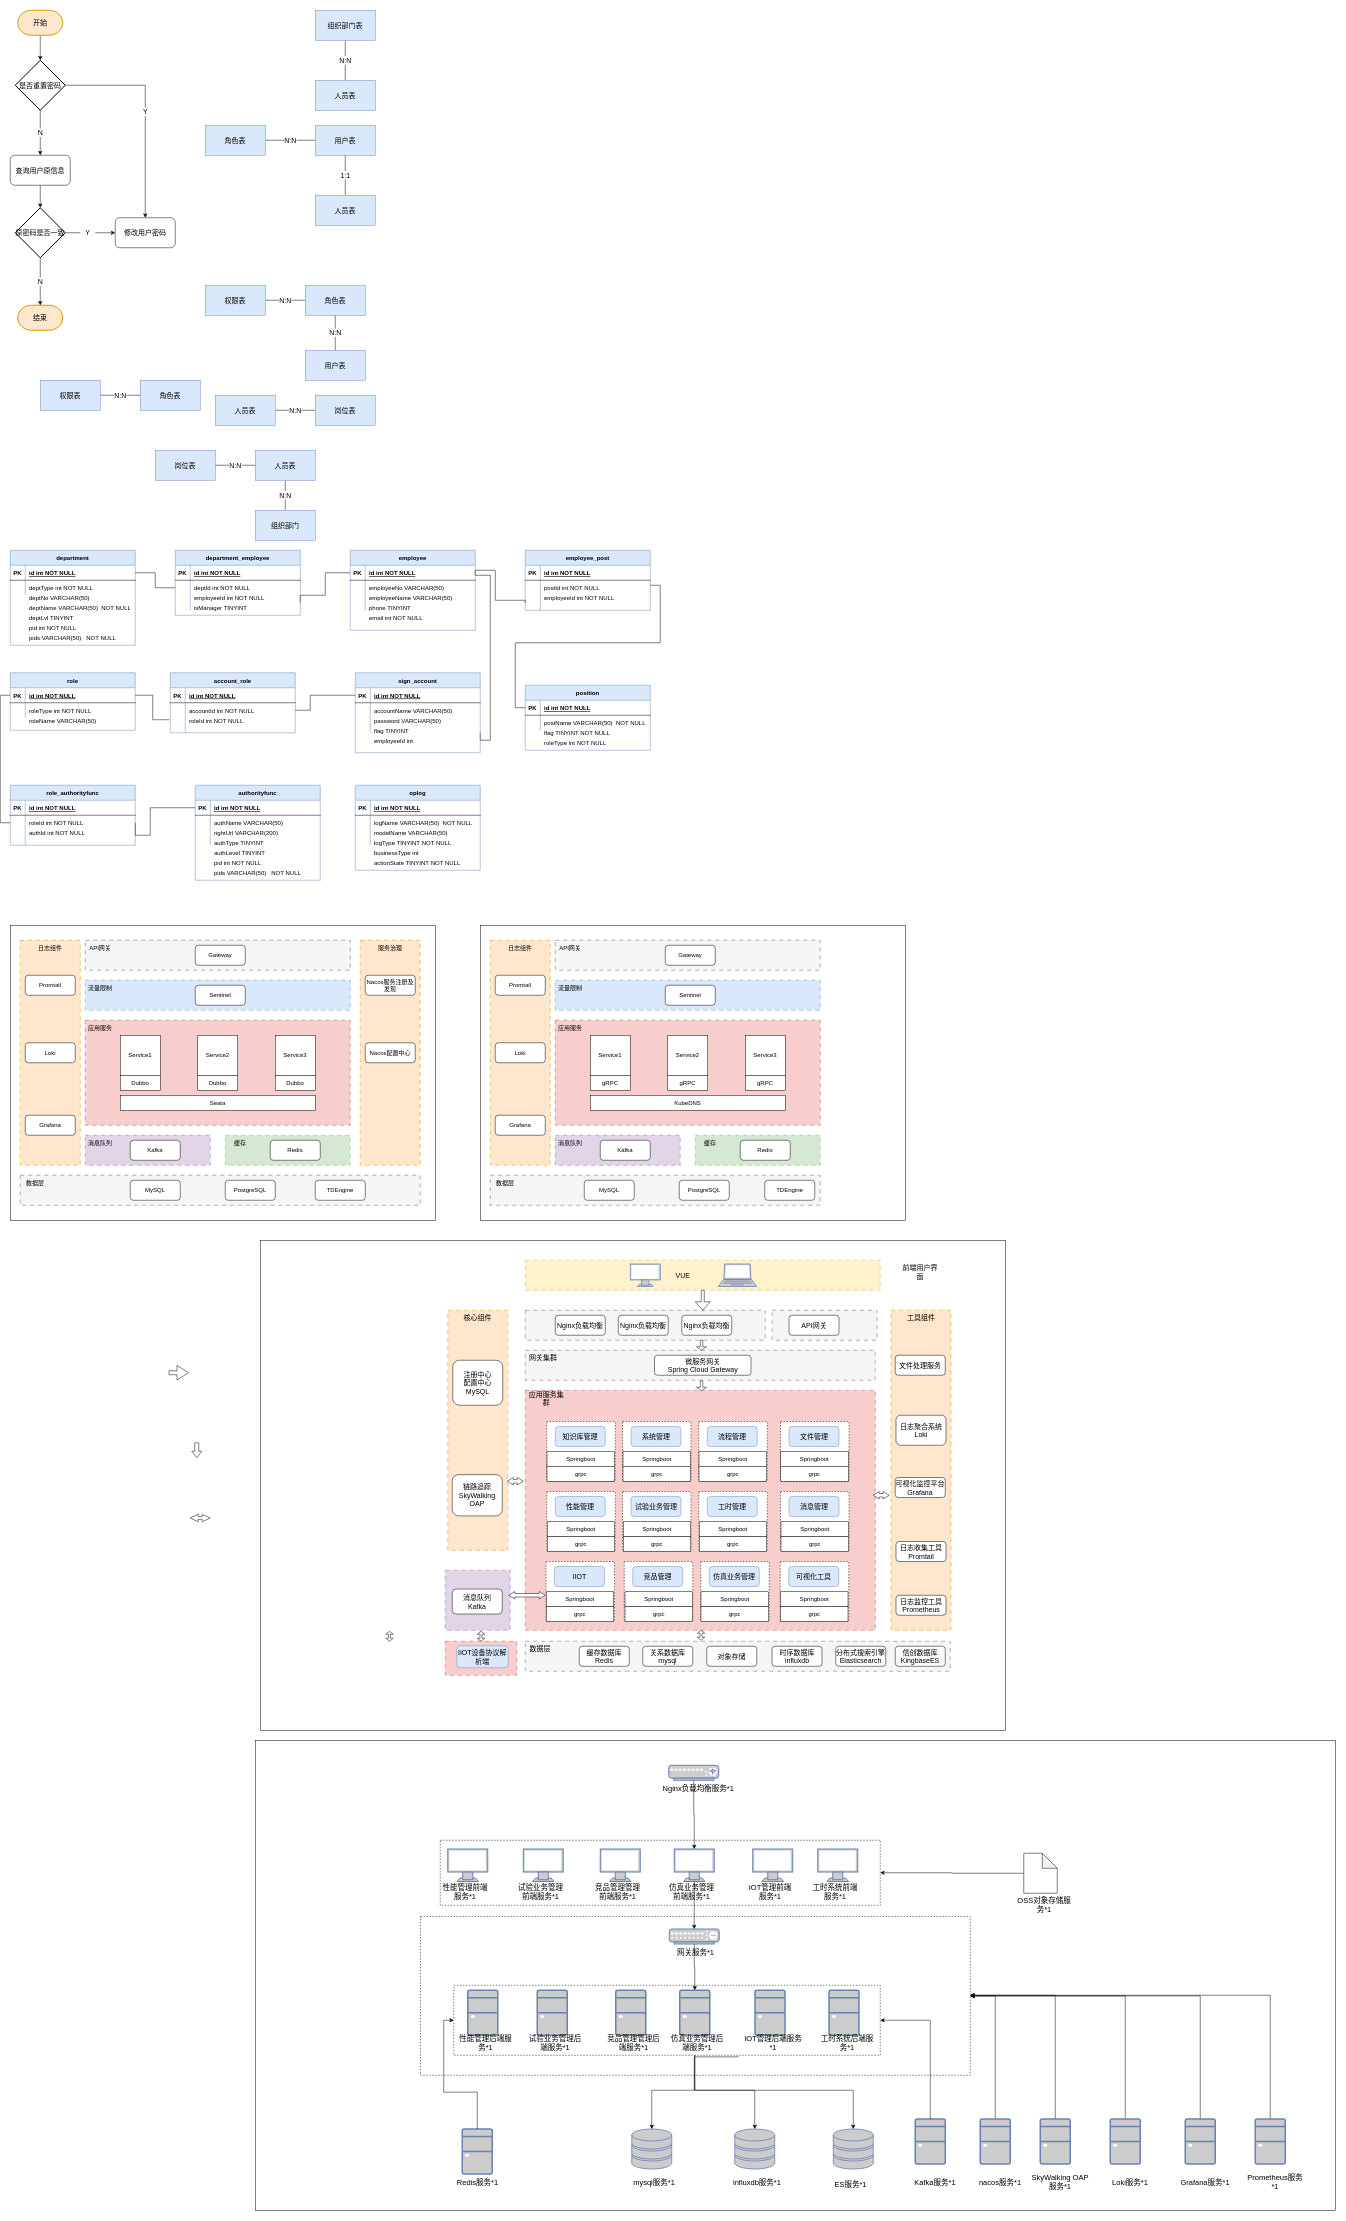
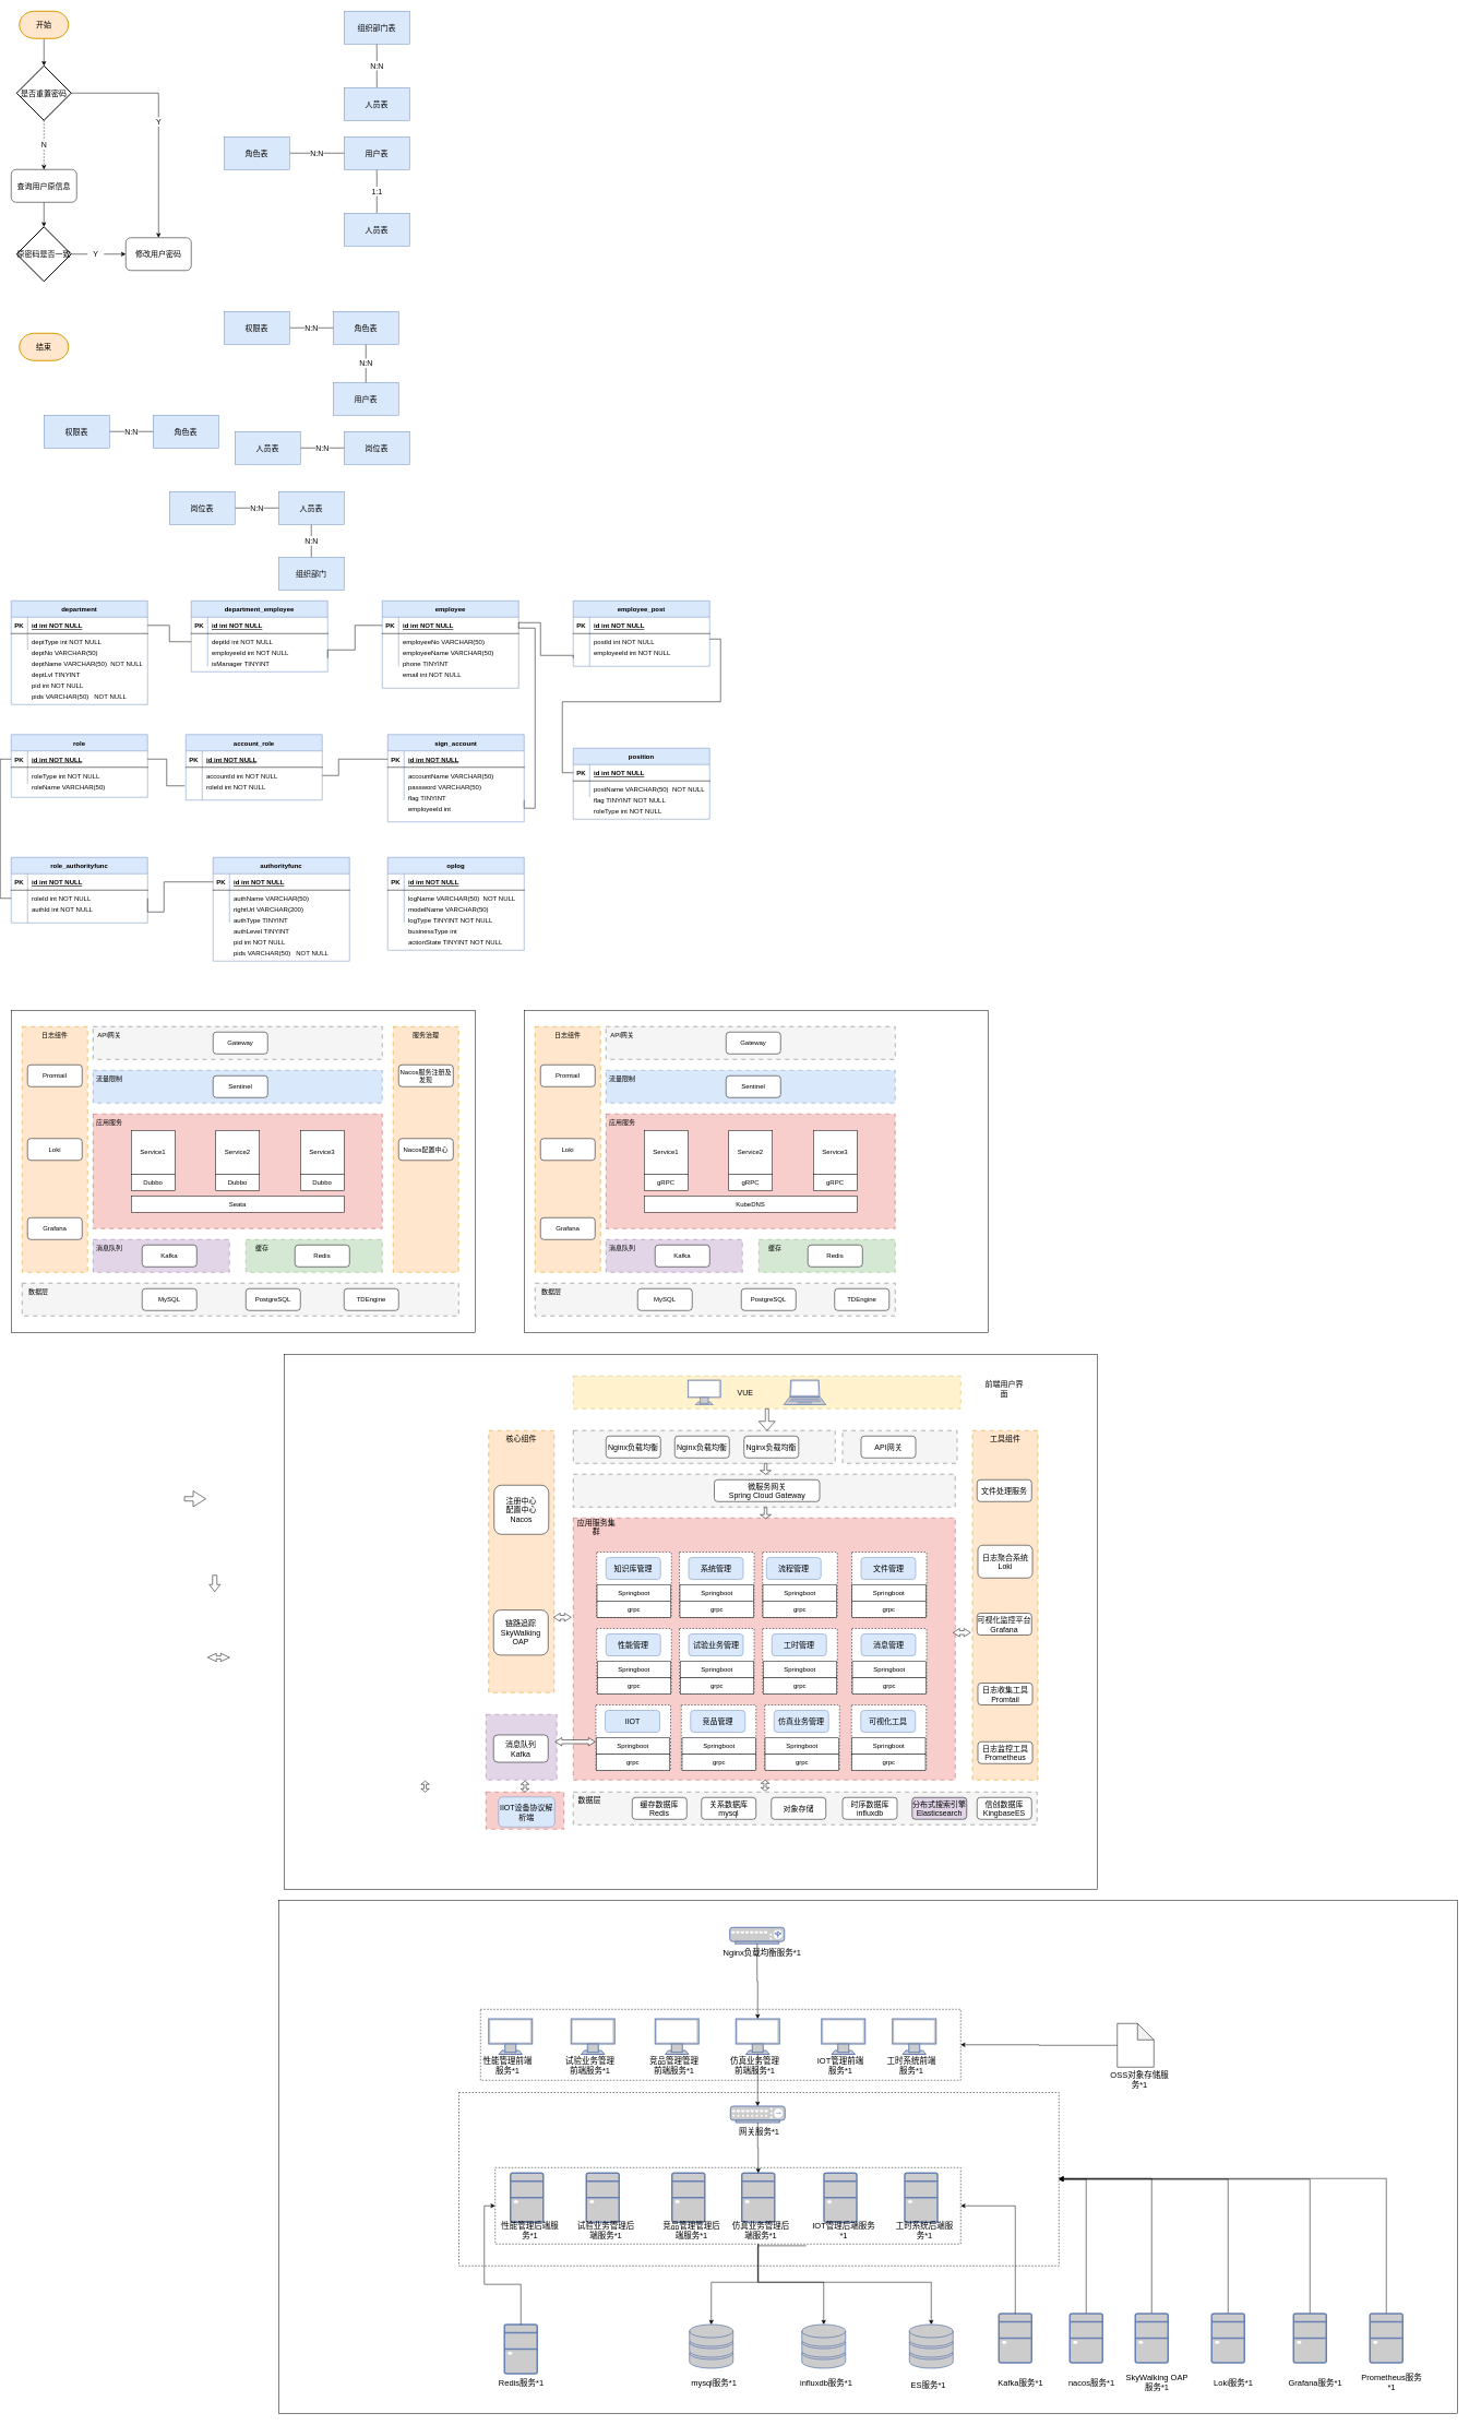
- <mxCell id="12" value="N" style="edgeStyle=orthogonalEdgeStyle;rounded=0;orthogonalLoop=1;jettySize=auto;html=1;fontSize=14;endArrow=classic;endFill=1;" parent="1" source="14" target="18" edge="1"><mxGeometry relative="1" as="geometry" /></mxCell>
+ <mxCell id="12" value="N" style="edgeStyle=orthogonalEdgeStyle;rounded=0;orthogonalLoop=1;jettySize=auto;html=1;fontSize=14;endArrow=classic;endFill=1;dashed=1;" parent="1" source="14" target="18" edge="1"><mxGeometry relative="1" as="geometry" /></mxCell>
- <mxCell id="28" value="N" style="edgeStyle=orthogonalEdgeStyle;rounded=0;orthogonalLoop=1;jettySize=auto;html=1;fontSize=14;endArrow=classic;endFill=1;" parent="1" source="29" target="15" edge="1"><mxGeometry relative="1" as="geometry" /></mxCell>
- <mxCell id="267" value="网关集群" style="text;strokeColor=none;align=center;fillColor=none;html=1;verticalAlign=middle;whiteSpace=wrap;rounded=0;fontSize=14;" parent="1" vertex="1"><mxGeometry x="1056" y="2700" width="60" height="30" as="geometry" /></mxCell>
- <mxCell id="274" value="注册中心&lt;div&gt;&lt;div&gt;配置中心&lt;/div&gt;&lt;div&gt;MySQL&lt;/div&gt;&lt;/div&gt;" style="rounded=1;whiteSpace=wrap;html=1;fontSize=14;" parent="1" vertex="1"><mxGeometry x="905" y="2720" width="100" height="90" as="geometry" /></mxCell>
+ <mxCell id="274" value="注册中心&lt;div&gt;&lt;div&gt;配置中心&lt;/div&gt;&lt;div&gt;Nacos&lt;/div&gt;&lt;/div&gt;" style="rounded=1;whiteSpace=wrap;html=1;fontSize=14;" parent="1" vertex="1"><mxGeometry x="905" y="2720" width="100" height="90" as="geometry" /></mxCell>
- <mxCell id="386" value="流程管理" style="rounded=1;whiteSpace=wrap;html=1;fillColor=#dae8fc;strokeColor=#6c8ebf;fontSize=14;" vertex="1" parent="1"><mxGeometry x="1414" y="2852.5" width="100" height="40" as="geometry" /></mxCell>
+ <mxCell id="386" value="流程管理" style="rounded=1;whiteSpace=wrap;html=1;fillColor=#dae8fc;strokeColor=#6c8ebf;fontSize=14;" vertex="1" parent="1"><mxGeometry x="1404" y="2852.5" width="100" height="40" as="geometry" /></mxCell>
- <mxCell id="335" value="分布式搜索引擎Elasticsearch" style="rounded=1;whiteSpace=wrap;html=1;fontSize=14;" parent="1" vertex="1"><mxGeometry x="1671" y="3292" width="100" height="40" as="geometry" /></mxCell>
+ <mxCell id="335" value="分布式搜索引擎Elasticsearch" style="rounded=1;whiteSpace=wrap;html=1;fontSize=14;fillColor=#e1d5e7;" parent="1" vertex="1"><mxGeometry x="1671" y="3292" width="100" height="40" as="geometry" /></mxCell>
- <mxCell id="289" value="IIOT设备协议解析端" style="rounded=1;whiteSpace=wrap;html=1;fillColor=#dae8fc;strokeColor=#6c8ebf;fontSize=14;" parent="1" vertex="1"><mxGeometry x="913" y="3291" width="103" height="44" as="geometry" /></mxCell>
+ <mxCell id="289" value="IIOT设备协议解析端" style="rounded=1;whiteSpace=wrap;html=1;fillColor=#dae8fc;strokeColor=#6c8ebf;fontSize=14;" parent="1" vertex="1"><mxGeometry x="913" y="3291" width="103" height="55" as="geometry" /></mxCell>
